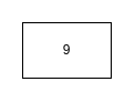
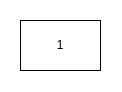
- <mxCell id="3" value="9" style="text;html=1;strokeColor=none;fillColor=none;align=center;verticalAlign=middle;whiteSpace=wrap;rounded=0;" vertex="1" parent="1"><mxGeometry x="30" y="30" width="60" height="30" as="geometry" /></mxCell>
+ <mxCell id="3" value="1" style="text;html=1;strokeColor=none;fillColor=none;align=center;verticalAlign=middle;whiteSpace=wrap;rounded=0;" vertex="1" parent="1"><mxGeometry x="30" y="30" width="60" height="30" as="geometry" /></mxCell>
